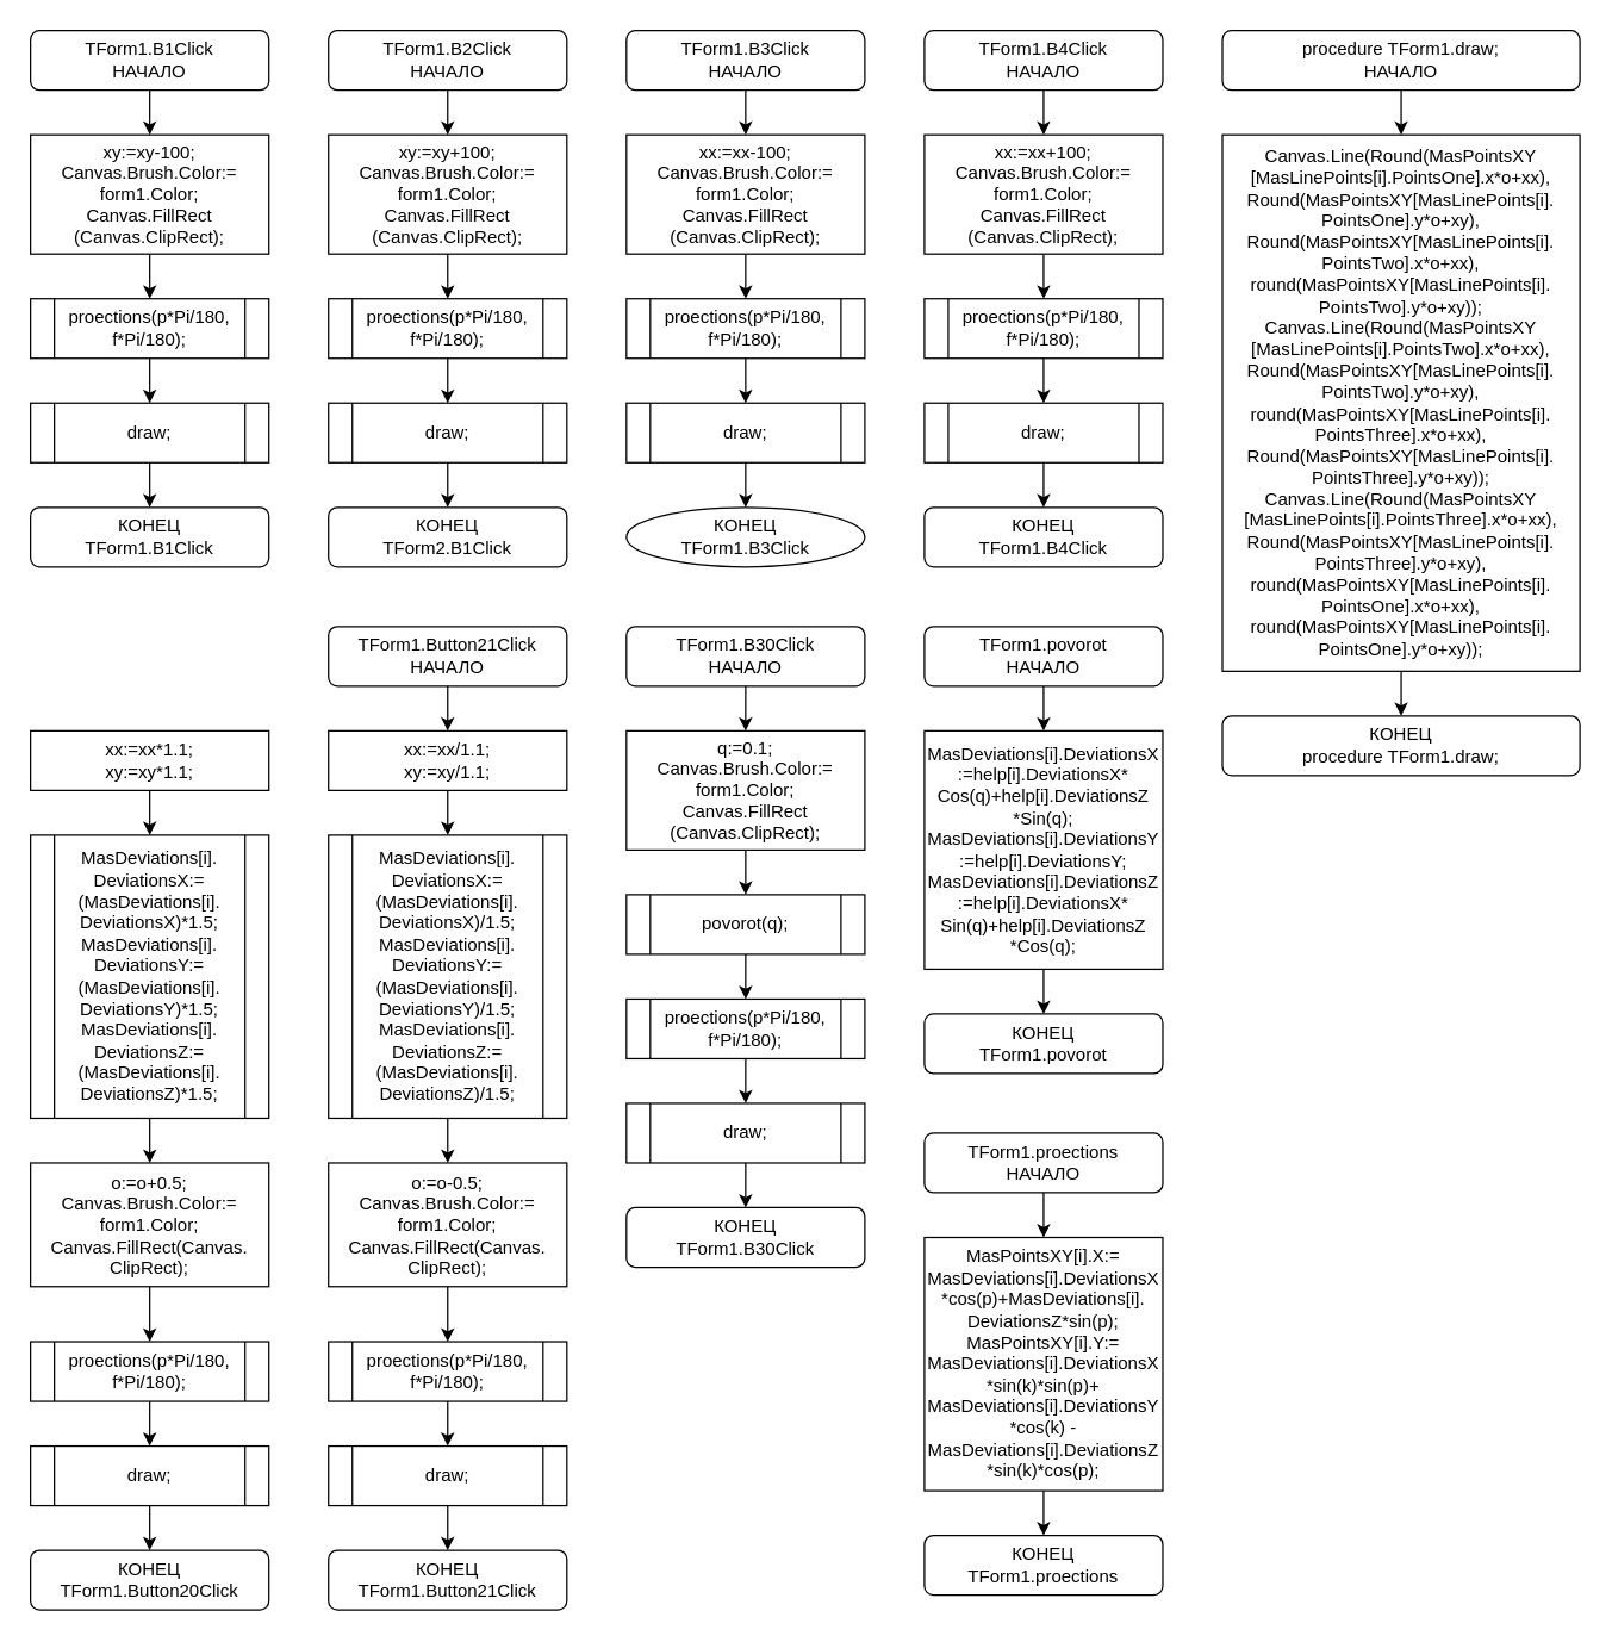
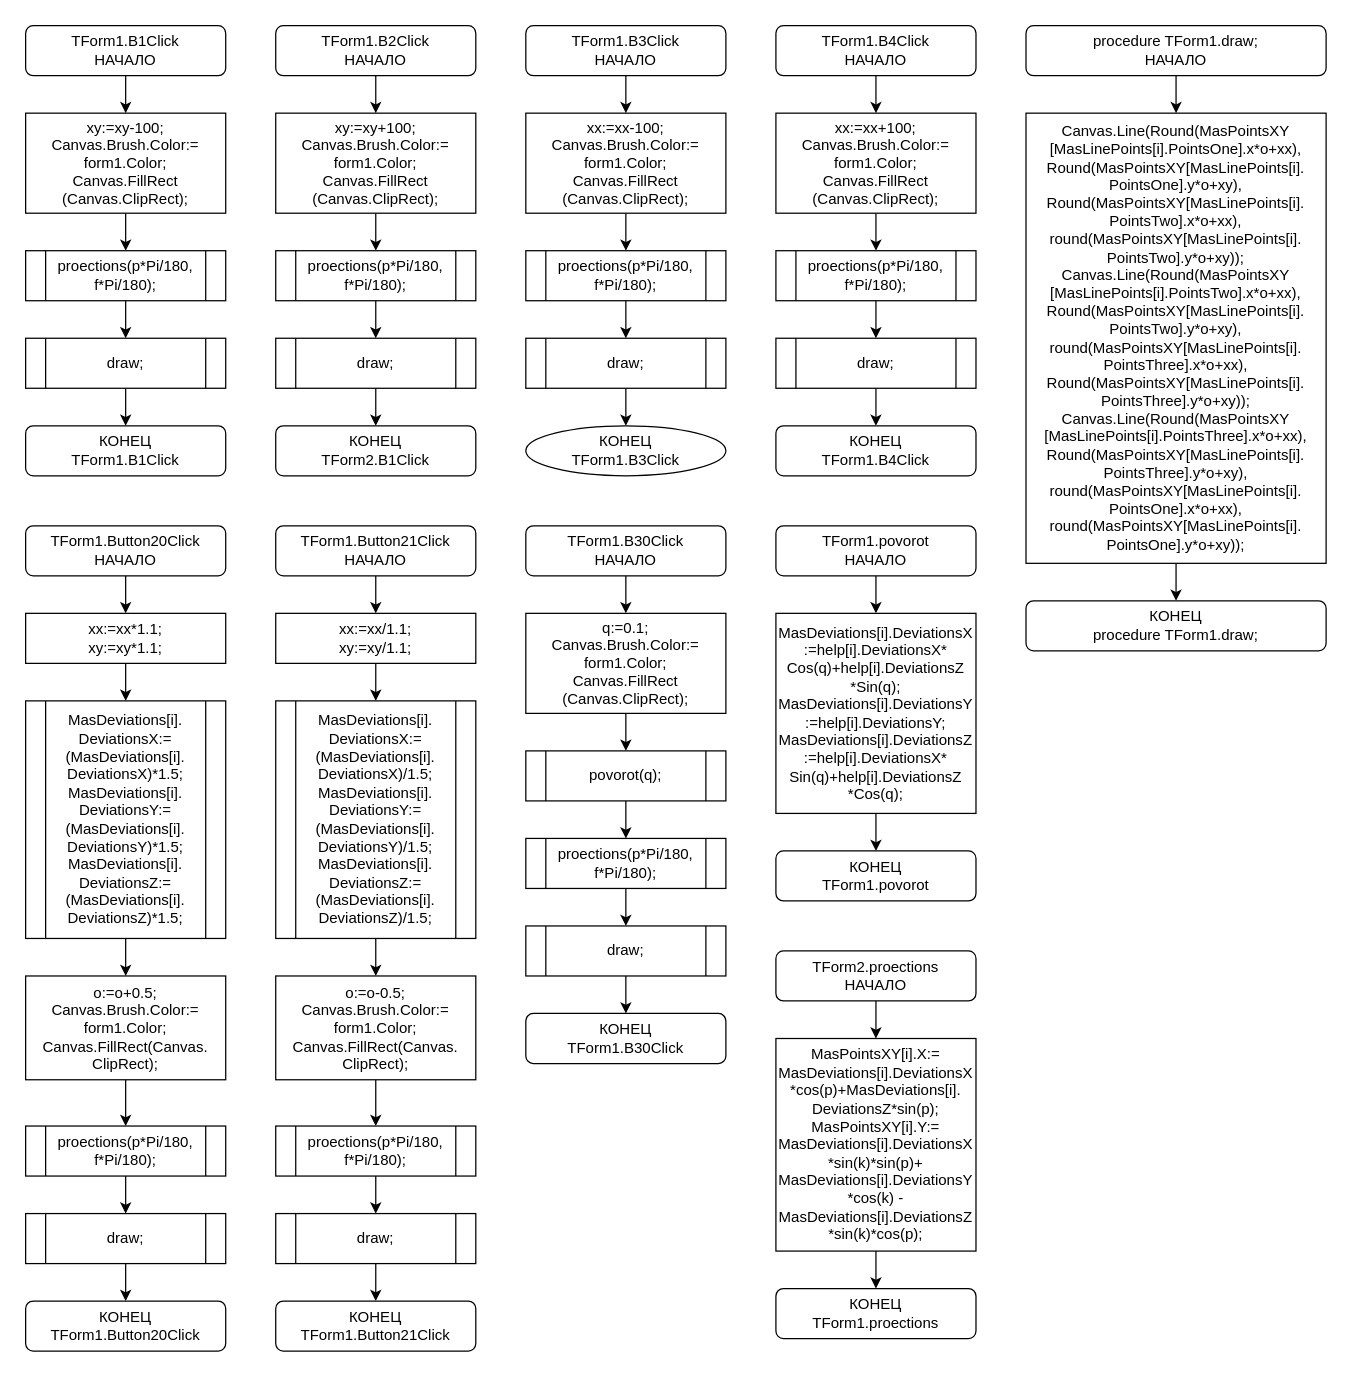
+ <mxCell id="39" value="TForm1.Button20Click&lt;br&gt;НАЧАЛО" style="rounded=1;whiteSpace=wrap;html=1;" vertex="1" parent="1"><mxGeometry x="20" y="420" width="160" height="40" as="geometry" /></mxCell>
+ <mxCell id="38" style="edgeStyle=orthogonalEdgeStyle;rounded=0;orthogonalLoop=1;jettySize=auto;html=1;exitX=0.5;exitY=1;exitDx=0;exitDy=0;entryX=0.5;entryY=0;entryDx=0;entryDy=0;" edge="1" parent="1" source="39" target="41"><mxGeometry relative="1" as="geometry" /></mxCell>
- <mxCell id="86" value="TForm1.proections&lt;br&gt;НАЧАЛО" style="rounded=1;whiteSpace=wrap;html=1;" vertex="1" parent="1"><mxGeometry x="620" y="760" width="160" height="40" as="geometry" /></mxCell>
+ <mxCell id="86" value="TForm2.proections&lt;br&gt;НАЧАЛО" style="rounded=1;whiteSpace=wrap;html=1;" vertex="1" parent="1"><mxGeometry x="620" y="760" width="160" height="40" as="geometry" /></mxCell>
